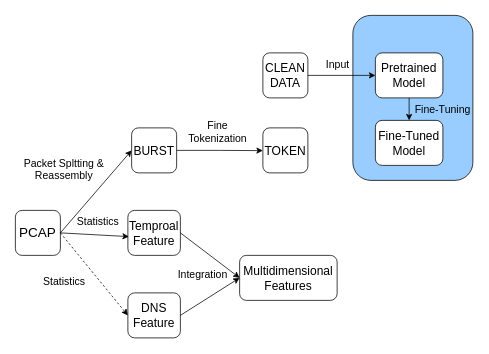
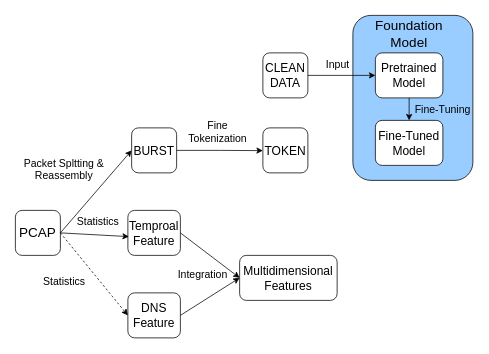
+ <mxCell id="42" value="&lt;font style=&quot;font-size: 18px;&quot;&gt;Foundation Model&lt;/font&gt;" style="text;html=1;align=center;verticalAlign=middle;whiteSpace=wrap;rounded=0;" vertex="1" parent="1"><mxGeometry x="480" y="20" width="130" height="50" as="geometry" /></mxCell>
